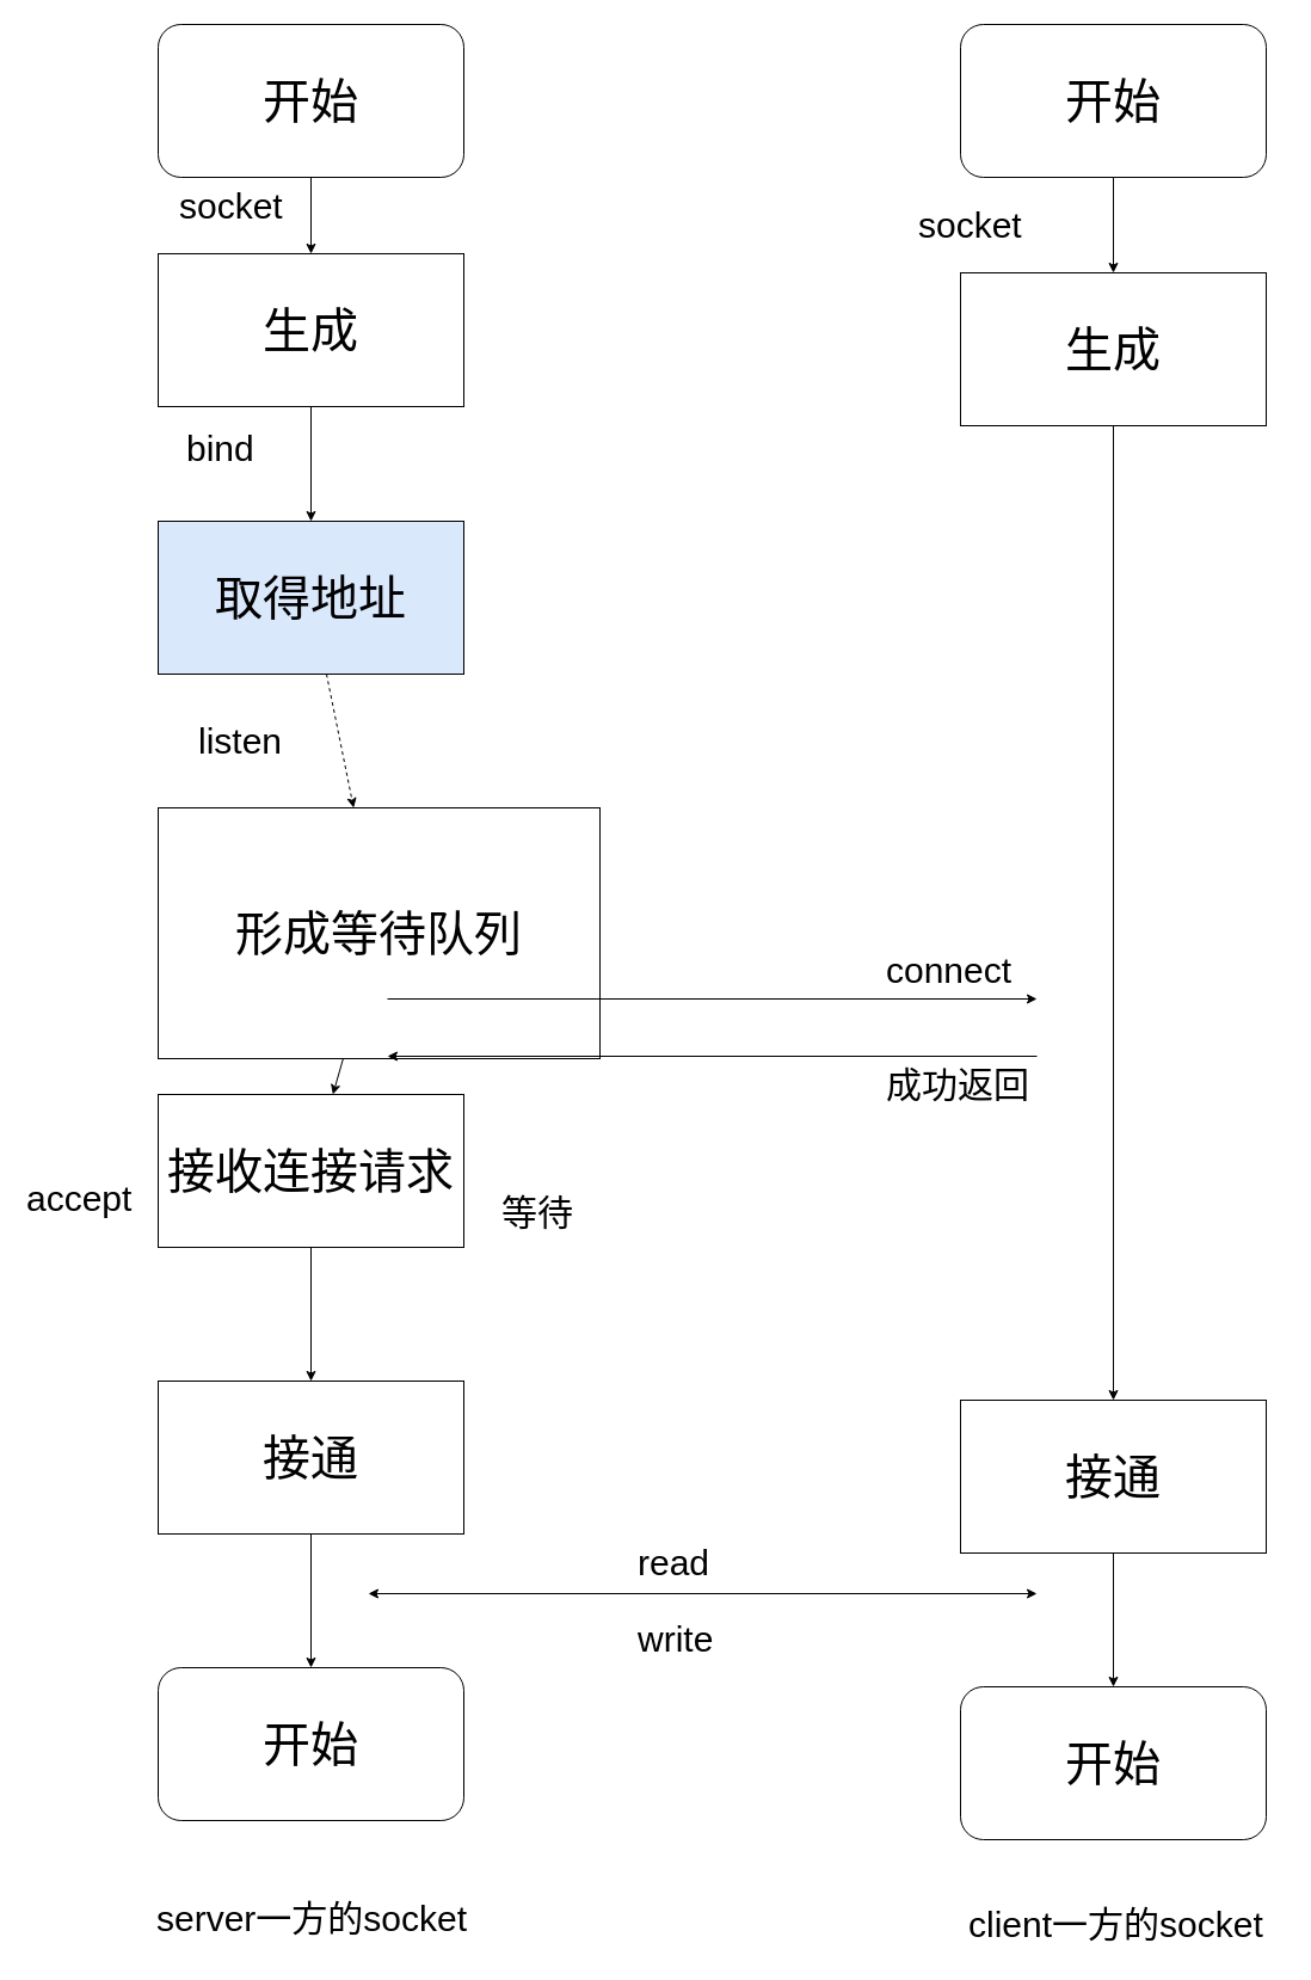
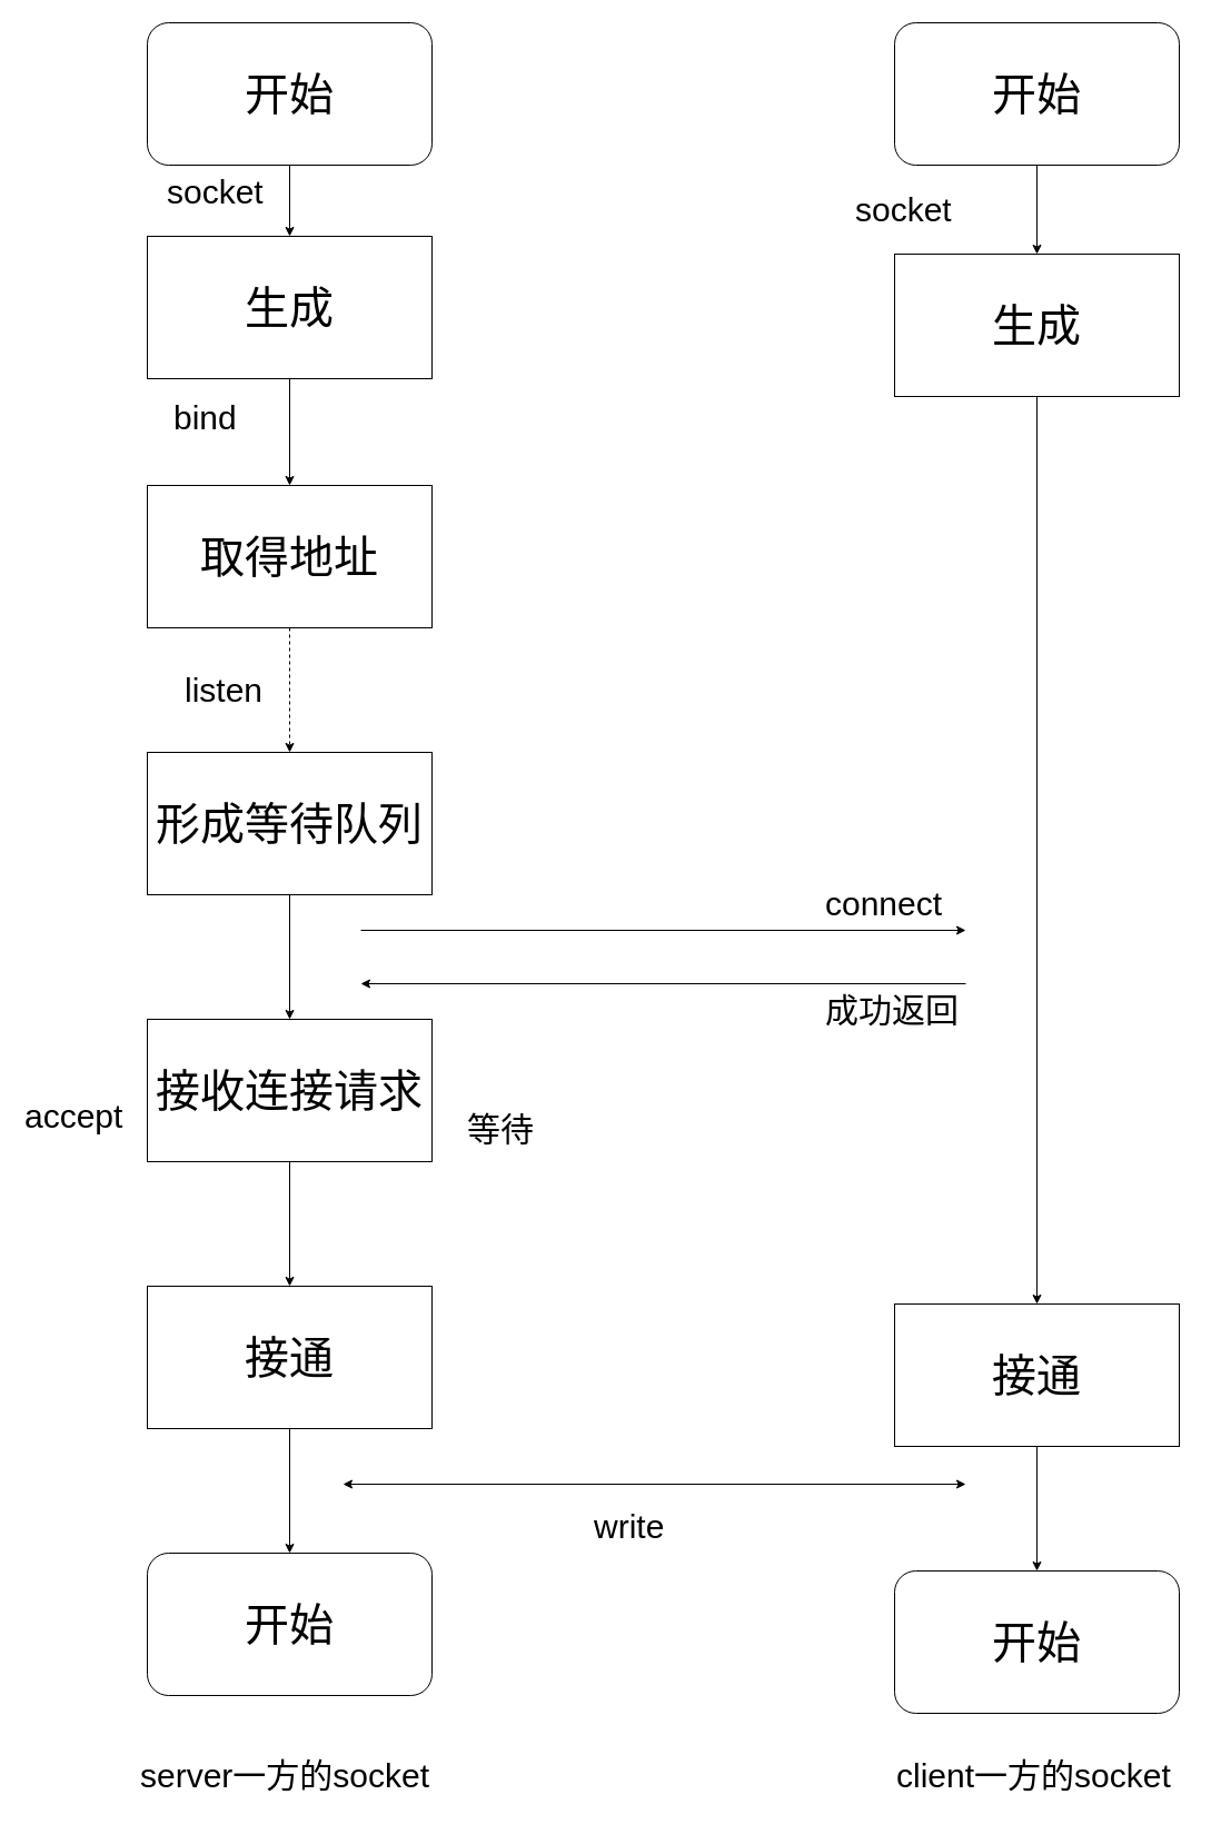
- <mxCell id="11" value="取得地址" style="rounded=0;whiteSpace=wrap;html=1;fontSize=40;fillColor=#dae8fc;" vertex="1" parent="1"><mxGeometry x="132" y="436" width="256" height="128" as="geometry" /></mxCell>
+ <mxCell id="11" value="取得地址" style="rounded=0;whiteSpace=wrap;html=1;fontSize=40;" vertex="1" parent="1"><mxGeometry x="132" y="436" width="256" height="128" as="geometry" /></mxCell>
- <mxCell id="13" value="形成等待队列" style="rounded=0;whiteSpace=wrap;html=1;fontSize=40;" vertex="1" parent="1"><mxGeometry x="132" y="676" width="370" height="210" as="geometry" /></mxCell>
+ <mxCell id="13" value="形成等待队列" style="rounded=0;whiteSpace=wrap;html=1;fontSize=40;" vertex="1" parent="1"><mxGeometry x="132" y="676" width="256" height="128" as="geometry" /></mxCell>
- <mxCell id="32" value="&lt;span style=&quot;font-family: &amp;#34;helvetica&amp;#34; ; font-size: 30px ; font-style: normal ; font-weight: 400 ; letter-spacing: normal ; text-align: center ; text-indent: 0px ; text-transform: none ; word-spacing: 0px ; display: inline ; float: none&quot;&gt;&lt;font color=&quot;#000000&quot;&gt;read&lt;/font&gt;&lt;/span&gt;" style="text;whiteSpace=wrap;html=1;fontSize=30;" vertex="1" parent="1"><mxGeometry x="532" y="1284" width="96" height="64" as="geometry" /></mxCell>
- <mxCell id="30" value="&lt;span style=&quot;font-family: &amp;#34;helvetica&amp;#34; ; font-size: 30px ; font-style: normal ; font-weight: 400 ; letter-spacing: normal ; text-align: center ; text-indent: 0px ; text-transform: none ; word-spacing: 0px ; display: inline ; float: none&quot;&gt;&lt;font color=&quot;#000000&quot;&gt;server一方的socket&lt;/font&gt;&lt;/span&gt;" style="text;whiteSpace=wrap;html=1;fontSize=30;" vertex="1" parent="1"><mxGeometry x="129" y="1582" width="272" height="64" as="geometry" /></mxCell>
+ <mxCell id="30" value="&lt;span style=&quot;font-family: &amp;#34;helvetica&amp;#34; ; font-size: 30px ; font-style: normal ; font-weight: 400 ; letter-spacing: normal ; text-align: center ; text-indent: 0px ; text-transform: none ; word-spacing: 0px ; display: inline ; float: none&quot;&gt;&lt;font color=&quot;#000000&quot;&gt;server一方的socket&lt;/font&gt;&lt;/span&gt;" style="text;whiteSpace=wrap;html=1;fontSize=30;" vertex="1" parent="1"><mxGeometry x="124" y="1572" width="272" height="64" as="geometry" /></mxCell>
- <mxCell id="36" value="&lt;span style=&quot;font-family: &amp;#34;helvetica&amp;#34; ; font-size: 30px ; font-style: normal ; font-weight: 400 ; letter-spacing: normal ; text-align: center ; text-indent: 0px ; text-transform: none ; word-spacing: 0px ; display: inline ; float: none&quot;&gt;&lt;font color=&quot;#000000&quot;&gt;client一方的socket&lt;/font&gt;&lt;/span&gt;" style="text;whiteSpace=wrap;html=1;fontSize=30;" vertex="1" parent="1"><mxGeometry x="809" y="1587" width="272" height="64" as="geometry" /></mxCell>
+ <mxCell id="36" value="&lt;span style=&quot;font-family: &amp;#34;helvetica&amp;#34; ; font-size: 30px ; font-style: normal ; font-weight: 400 ; letter-spacing: normal ; text-align: center ; text-indent: 0px ; text-transform: none ; word-spacing: 0px ; display: inline ; float: none&quot;&gt;&lt;font color=&quot;#000000&quot;&gt;client一方的socket&lt;/font&gt;&lt;/span&gt;" style="text;whiteSpace=wrap;html=1;fontSize=30;" vertex="1" parent="1"><mxGeometry x="804" y="1572" width="272" height="64" as="geometry" /></mxCell>
